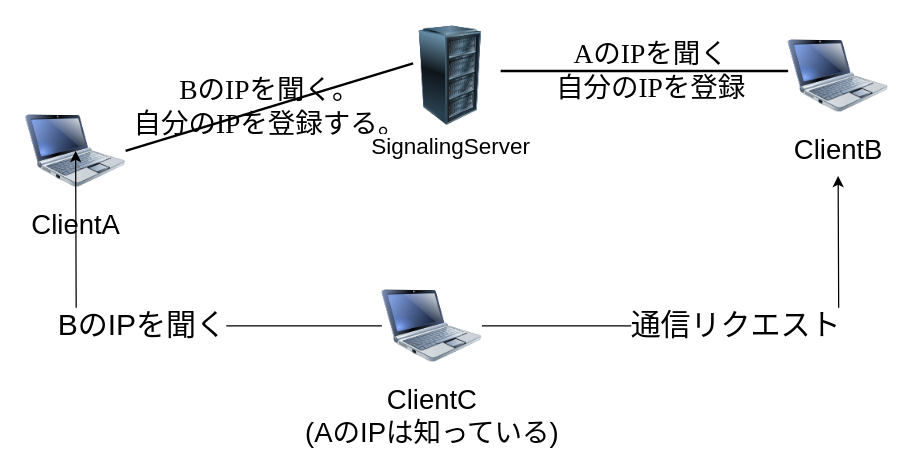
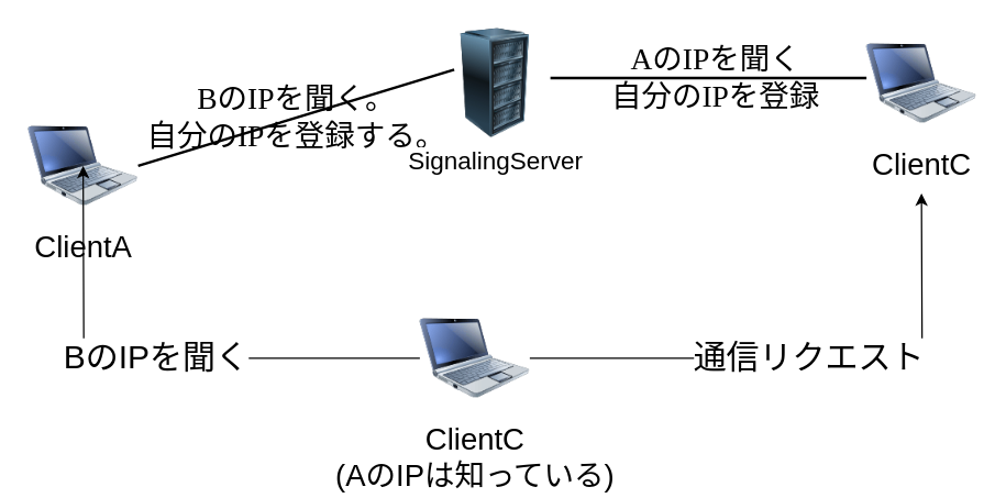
- <mxCell id="5" value="ClientB" style="image;html=1;labelBackgroundColor=#ffffff;image=img/lib/clip_art/computers/Netbook_128x128.png;rounded=1;shadow=0;comic=0;strokeColor=#000000;strokeWidth=2;fillColor=#FFFFFF;fontSize=22;fontColor=#000000;" parent="1" vertex="1"><mxGeometry x="630" y="20" width="80" height="80" as="geometry" /></mxCell>
+ <mxCell id="5" value="ClientC" style="image;html=1;labelBackgroundColor=#ffffff;image=img/lib/clip_art/computers/Netbook_128x128.png;rounded=1;shadow=0;comic=0;strokeColor=#000000;strokeWidth=2;fillColor=#FFFFFF;fontSize=22;fontColor=#000000;" parent="1" vertex="1"><mxGeometry x="630" y="20" width="80" height="80" as="geometry" /></mxCell>
